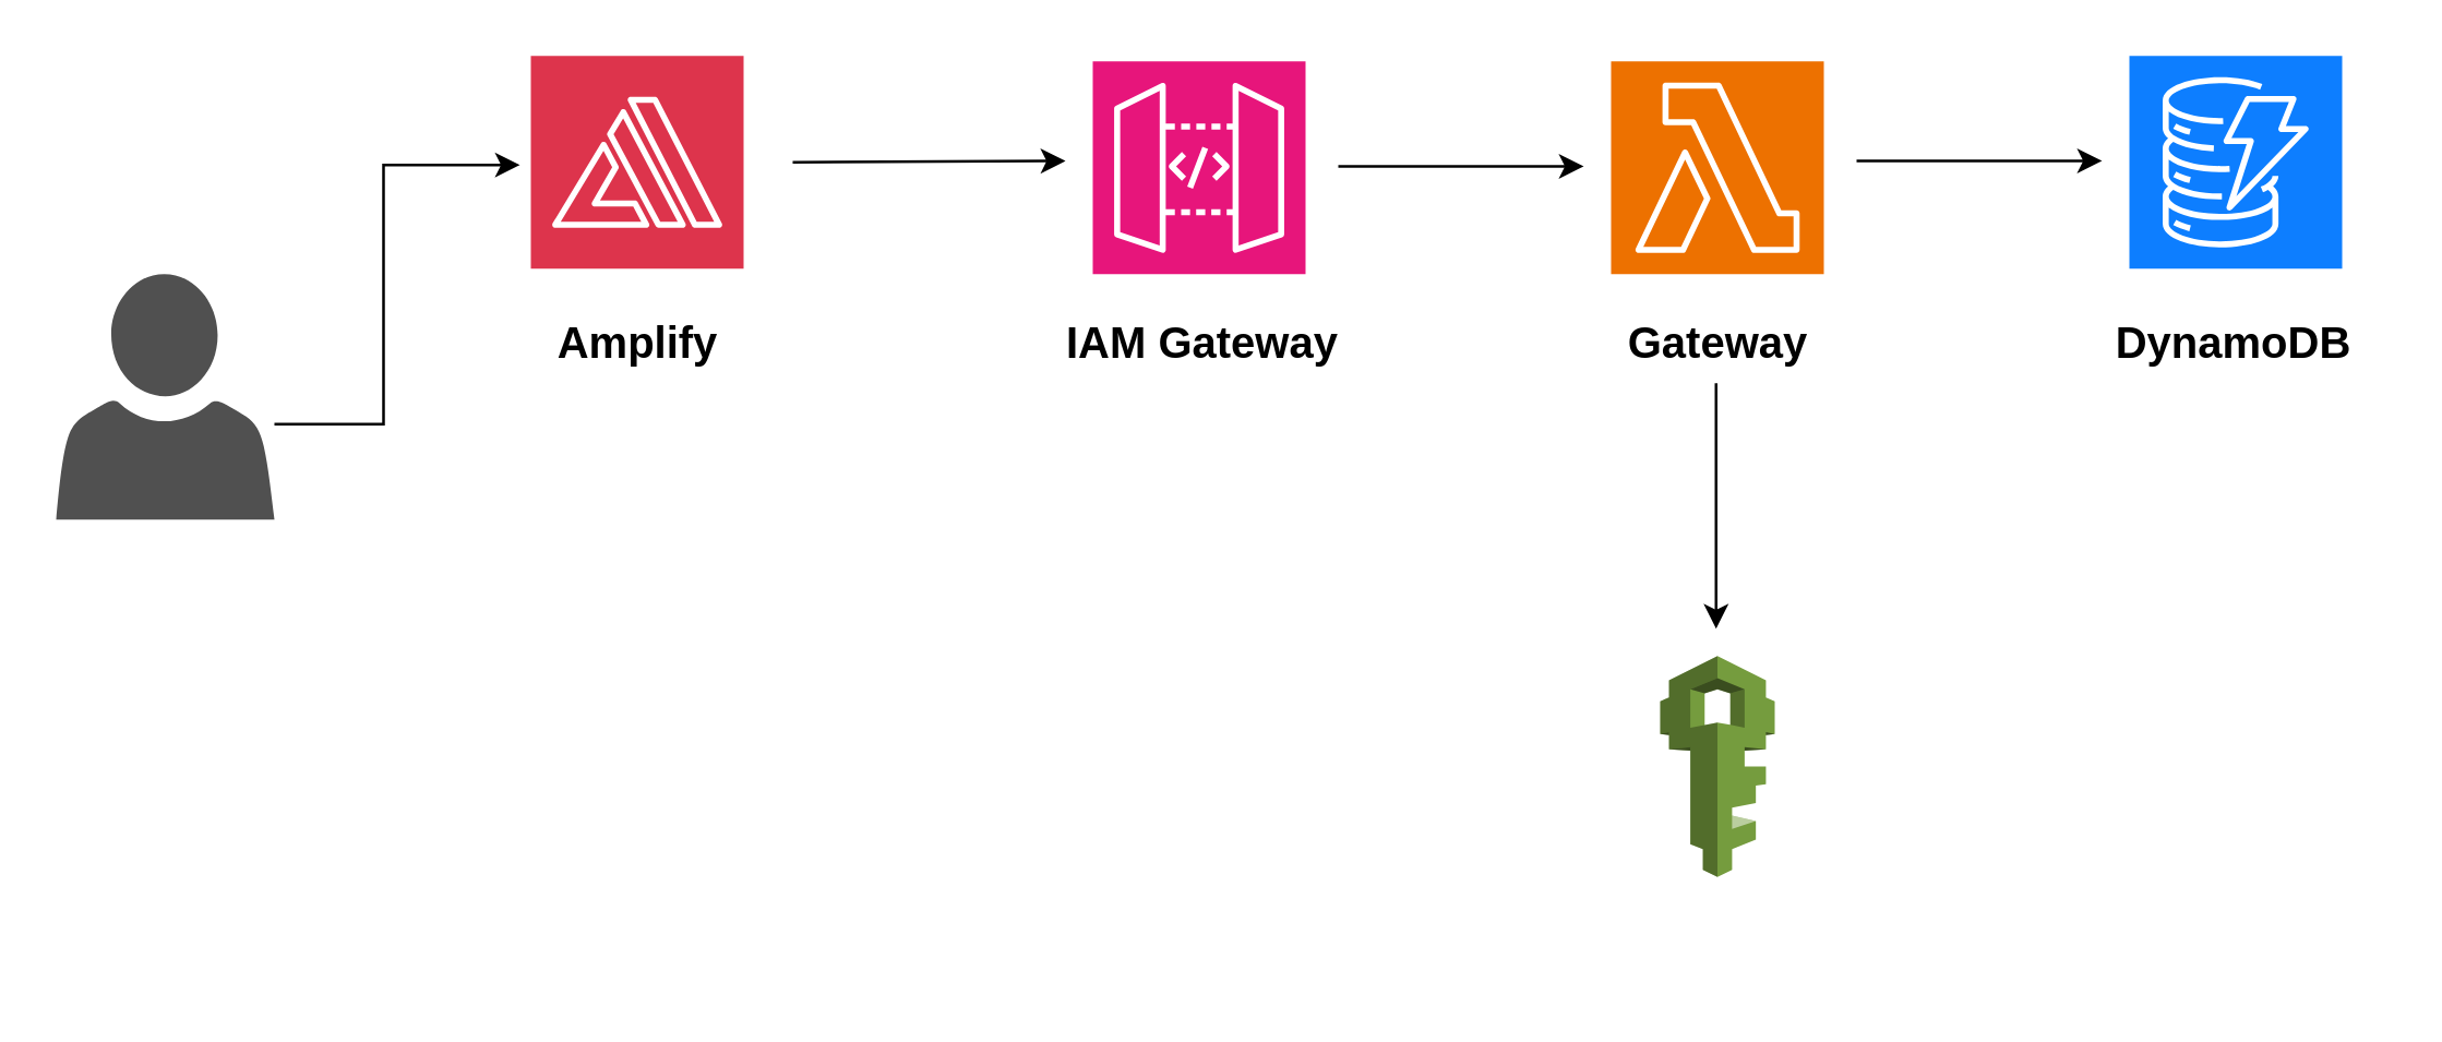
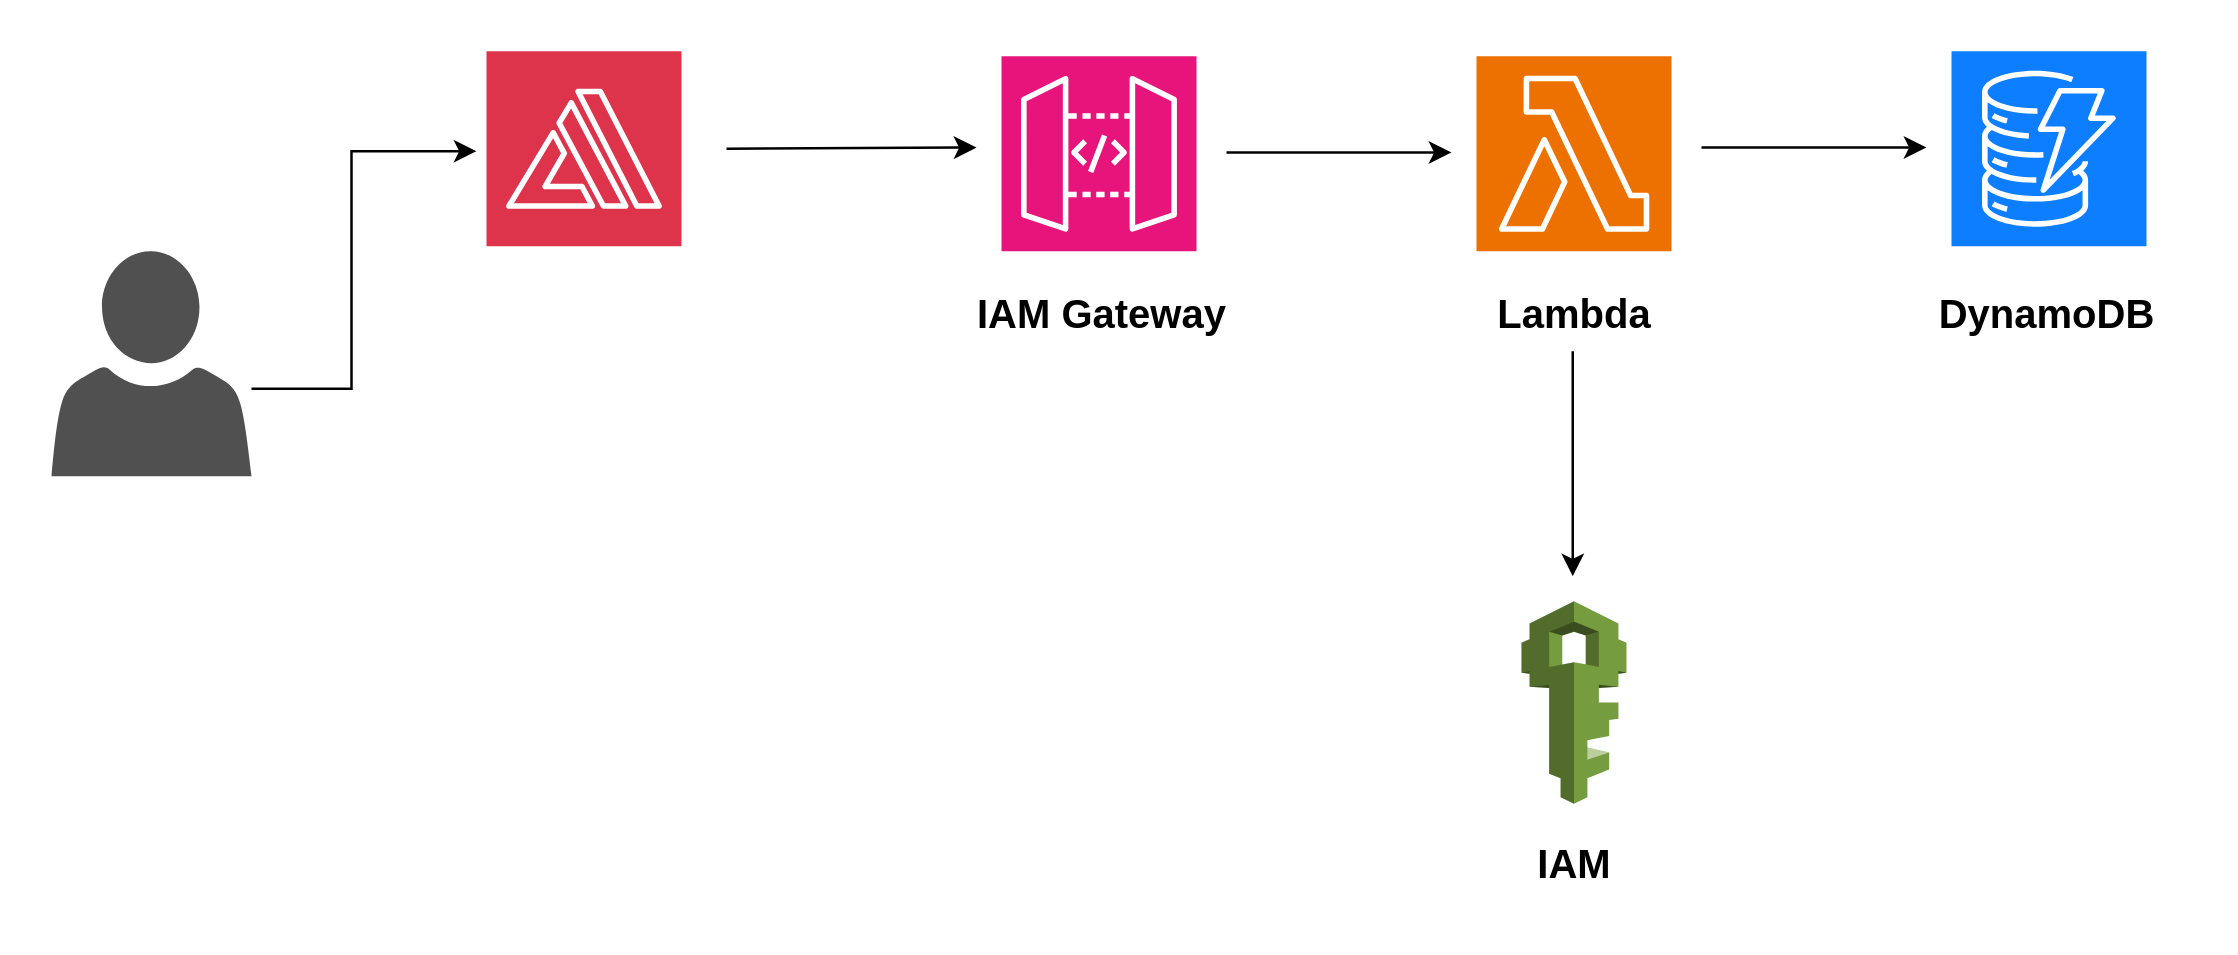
- <mxCell id="5" value="&lt;font style=&quot;font-size: 16px;&quot;&gt;&lt;b&gt;Amplify&lt;/b&gt;&lt;/font&gt;" style="text;html=1;align=center;verticalAlign=middle;resizable=0;points=[];autosize=1;strokeColor=none;fillColor=none;" vertex="1" parent="1"><mxGeometry x="193" y="110" width="80" height="30" as="geometry" /></mxCell>
- <mxCell id="10" value="&lt;span style=&quot;font-size: 16px;&quot;&gt;&lt;b&gt;Gateway&lt;/b&gt;&lt;/span&gt;" style="text;html=1;align=center;verticalAlign=middle;resizable=0;points=[];autosize=1;strokeColor=none;fillColor=none;" vertex="1" parent="1"><mxGeometry x="589" y="110" width="80" height="30" as="geometry" /></mxCell>
+ <mxCell id="10" value="&lt;span style=&quot;font-size: 16px;&quot;&gt;&lt;b&gt;Lambda&lt;/b&gt;&lt;/span&gt;" style="text;html=1;align=center;verticalAlign=middle;resizable=0;points=[];autosize=1;strokeColor=none;fillColor=none;" vertex="1" parent="1"><mxGeometry x="589" y="110" width="80" height="30" as="geometry" /></mxCell>
+ <mxCell id="16" value="&lt;span style=&quot;font-size: 16px;&quot;&gt;&lt;b&gt;IAM&lt;/b&gt;&lt;/span&gt;" style="text;html=1;align=center;verticalAlign=middle;resizable=0;points=[];autosize=1;strokeColor=none;fillColor=none;" vertex="1" parent="1"><mxGeometry x="604" y="330" width="50" height="30" as="geometry" /></mxCell>
